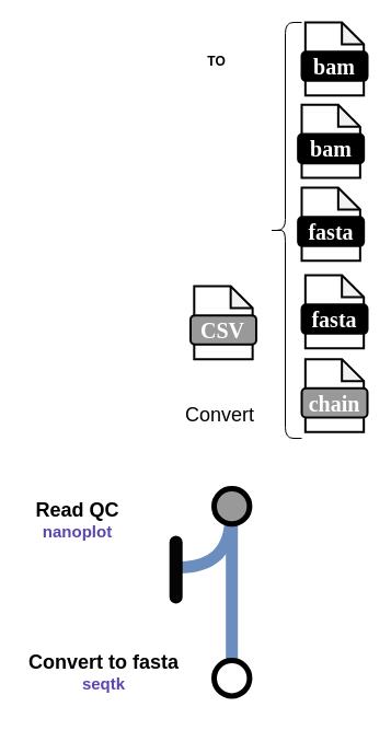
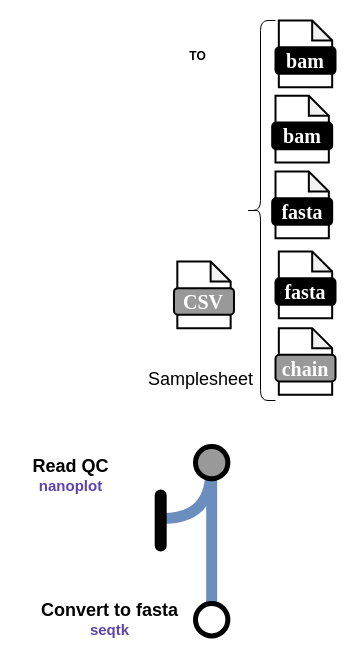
- <mxCell id="8" value="&lt;font style=&quot;font-size: 18px;&quot; face=&quot;Helvetica&quot;&gt;Convert&lt;/font&gt;" style="text;html=1;align=center;verticalAlign=middle;resizable=0;points=[];autosize=1;strokeColor=none;fillColor=none;" vertex="1" parent="1"><mxGeometry x="135" y="358.663" width="130" height="40" as="geometry" /></mxCell>
+ <mxCell id="8" value="&lt;font style=&quot;font-size: 18px;&quot; face=&quot;Helvetica&quot;&gt;Samplesheet&lt;/font&gt;" style="text;html=1;align=center;verticalAlign=middle;resizable=0;points=[];autosize=1;strokeColor=none;fillColor=none;" vertex="1" parent="1"><mxGeometry x="135" y="358.663" width="130" height="40" as="geometry" /></mxCell>
- <mxCell id="2" value="&lt;span style=&quot;font-size: 18px;&quot;&gt;&lt;b&gt;Convert to fasta&lt;/b&gt;&lt;/span&gt;&lt;div&gt;&lt;b style=&quot;&quot;&gt;&lt;font color=&quot;#5c45b0&quot; style=&quot;font-size: 15px;&quot;&gt;seqtk&lt;/font&gt;&lt;/b&gt;&lt;/div&gt;" style="text;html=1;align=center;verticalAlign=middle;resizable=0;points=[];autosize=1;strokeColor=none;fillColor=none;" vertex="1" parent="1"><mxGeometry x="14" y="589.19" width="160" height="50" as="geometry" /></mxCell>
+ <mxCell id="2" value="&lt;span style=&quot;font-size: 18px;&quot;&gt;&lt;b&gt;Convert to fasta&lt;/b&gt;&lt;/span&gt;&lt;div&gt;&lt;b style=&quot;&quot;&gt;&lt;font color=&quot;#5c45b0&quot; style=&quot;font-size: 15px;&quot;&gt;seqtk&lt;/font&gt;&lt;/b&gt;&lt;/div&gt;" style="text;html=1;align=center;verticalAlign=middle;resizable=0;points=[];autosize=1;strokeColor=none;fillColor=none;" vertex="1" parent="1"><mxGeometry x="29" y="594.19" width="160" height="50" as="geometry" /></mxCell>
